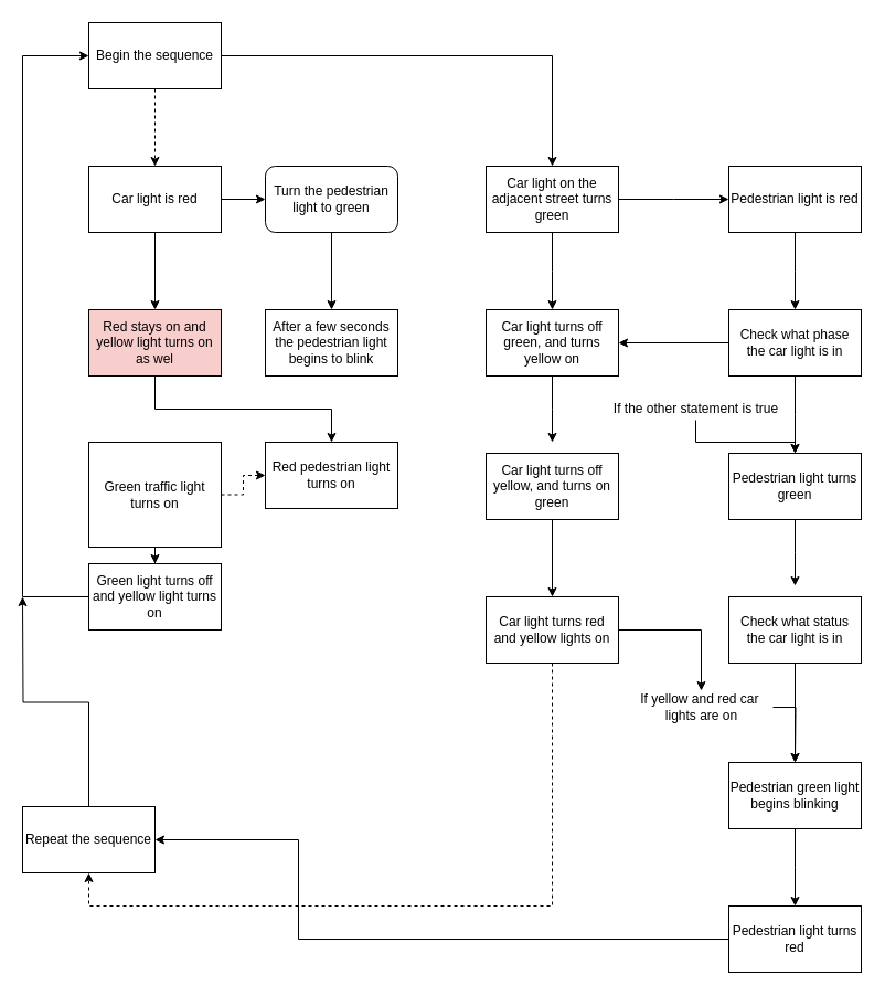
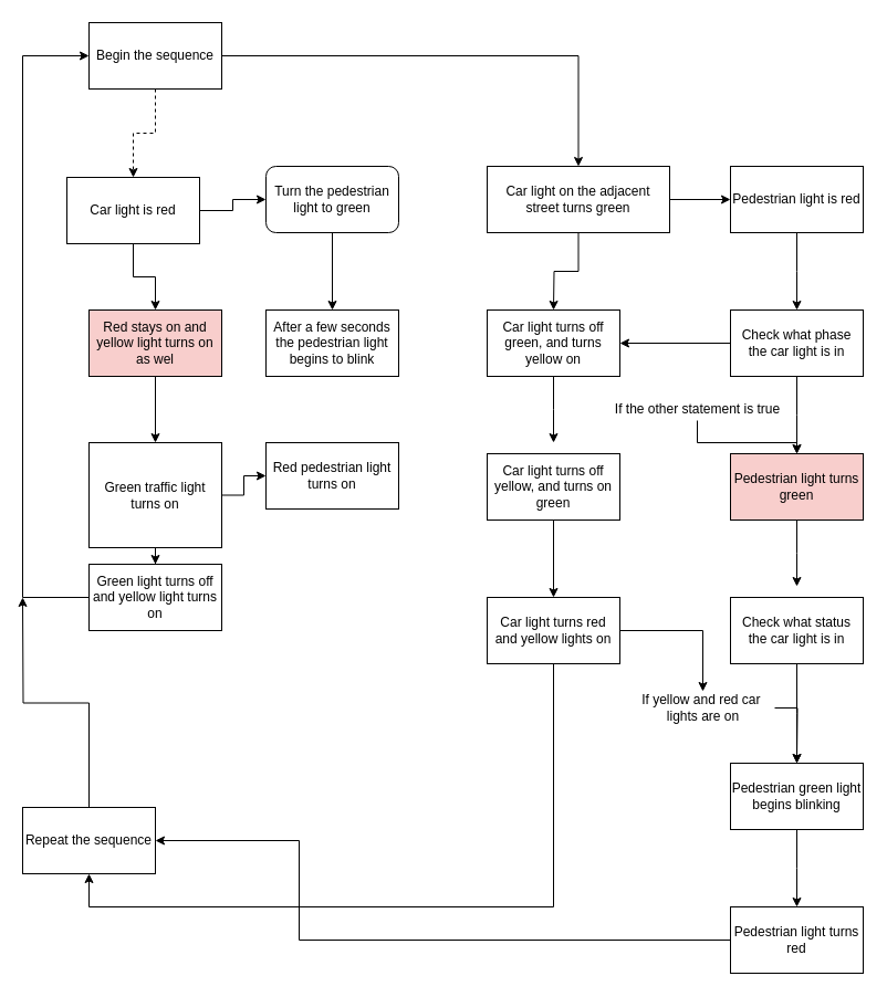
- <mxCell id="7" value="Car light is red" style="rounded=0;whiteSpace=wrap;html=1;" vertex="1" parent="1"><mxGeometry x="80" y="150" width="120" height="60" as="geometry" /></mxCell>
+ <mxCell id="7" value="Car light is red" style="rounded=0;whiteSpace=wrap;html=1;" vertex="1" parent="1"><mxGeometry x="60" y="160" width="120" height="60" as="geometry" /></mxCell>
- <mxCell id="21" value="Car light on the adjacent street turns green" style="whiteSpace=wrap;html=1;" vertex="1" parent="1"><mxGeometry x="440" y="150" width="120" height="60" as="geometry" /></mxCell>
+ <mxCell id="21" value="Car light on the adjacent street turns green" style="whiteSpace=wrap;html=1;" vertex="1" parent="1"><mxGeometry x="440" y="150" width="165" height="60" as="geometry" /></mxCell>
- <mxCell id="11" style="edgeStyle=orthogonalEdgeStyle;rounded=0;orthogonalLoop=1;jettySize=auto;html=1;exitX=0.5;exitY=1;exitDx=0;exitDy=0;" edge="1" parent="1" source="12" target="16"><mxGeometry relative="1" as="geometry"><mxPoint x="250" y="400" as="targetPoint" /></mxGeometry></mxCell>
+ <mxCell id="11" style="edgeStyle=orthogonalEdgeStyle;rounded=0;orthogonalLoop=1;jettySize=auto;html=1;exitX=0.5;exitY=1;exitDx=0;exitDy=0;entryX=0.5;entryY=0;entryDx=0;entryDy=0;" edge="1" parent="1" source="12" target="15"><mxGeometry relative="1" as="geometry"><mxPoint x="250" y="400" as="targetPoint" /></mxGeometry></mxCell>
- <mxCell id="32" value="Pedestrian light turns green" style="whiteSpace=wrap;html=1;" vertex="1" parent="1"><mxGeometry x="660" y="410" width="120" height="60" as="geometry" /></mxCell>
+ <mxCell id="32" value="Pedestrian light turns green" style="whiteSpace=wrap;html=1;fillColor=#f8cecc;" vertex="1" parent="1"><mxGeometry x="660" y="410" width="120" height="60" as="geometry" /></mxCell>
- <mxCell id="13" style="edgeStyle=orthogonalEdgeStyle;rounded=0;orthogonalLoop=1;jettySize=auto;html=1;entryX=0;entryY=0.5;entryDx=0;entryDy=0;dashed=1;" edge="1" parent="1" source="15" target="16"><mxGeometry relative="1" as="geometry" /></mxCell>
+ <mxCell id="13" style="edgeStyle=orthogonalEdgeStyle;rounded=0;orthogonalLoop=1;jettySize=auto;html=1;entryX=0;entryY=0.5;entryDx=0;entryDy=0;" edge="1" parent="1" source="15" target="16"><mxGeometry relative="1" as="geometry" /></mxCell>
- <mxCell id="38" style="edgeStyle=orthogonalEdgeStyle;rounded=0;orthogonalLoop=1;jettySize=auto;html=1;entryX=0.5;entryY=1;entryDx=0;entryDy=0;dashed=1;" edge="1" parent="1" source="39" target="47"><mxGeometry relative="1" as="geometry"><mxPoint x="170" y="890" as="targetPoint" /><Array as="points"><mxPoint x="500" y="820" /><mxPoint x="80" y="820" /></Array></mxGeometry></mxCell>
+ <mxCell id="38" style="edgeStyle=orthogonalEdgeStyle;rounded=0;orthogonalLoop=1;jettySize=auto;html=1;entryX=0.5;entryY=1;entryDx=0;entryDy=0;" edge="1" parent="1" source="39" target="47"><mxGeometry relative="1" as="geometry"><mxPoint x="170" y="890" as="targetPoint" /><Array as="points"><mxPoint x="500" y="820" /><mxPoint x="80" y="820" /></Array></mxGeometry></mxCell>
